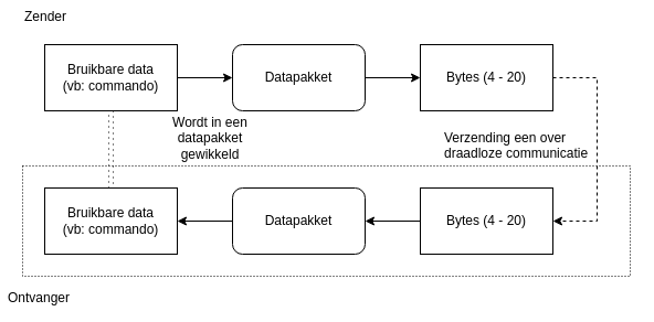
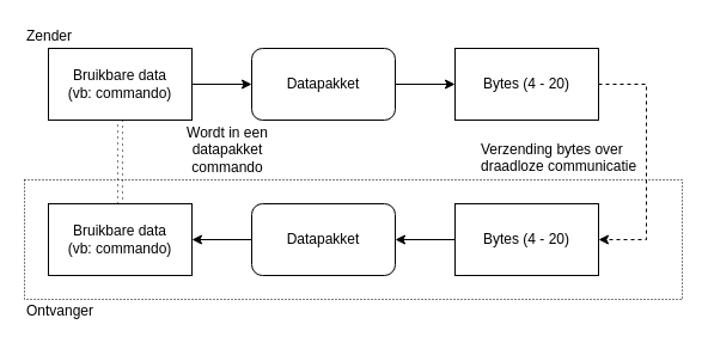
- <mxCell id="18" value="Zender" style="text;html=1;resizable=0;points=[];autosize=1;align=left;verticalAlign=top;spacingTop=-4;" vertex="1" parent="1"><mxGeometry x="20" y="5" width="50" height="20" as="geometry" /></mxCell>
+ <mxCell id="18" value="Zender" style="text;html=1;resizable=0;points=[];autosize=1;align=left;verticalAlign=top;spacingTop=-4;" vertex="1" parent="1"><mxGeometry x="20" y="20" width="50" height="20" as="geometry" /></mxCell>
- <mxCell id="9" value="Wordt in een datapakket gewikkeld" style="text;html=1;strokeColor=none;fillColor=none;align=center;verticalAlign=middle;whiteSpace=wrap;rounded=0;" vertex="1" parent="1"><mxGeometry x="140" y="115" width="100" height="20" as="geometry" /></mxCell>
+ <mxCell id="9" value="Wordt in een datapakket commando" style="text;html=1;strokeColor=none;fillColor=none;align=center;verticalAlign=middle;whiteSpace=wrap;rounded=0;" vertex="1" parent="1"><mxGeometry x="140" y="115" width="100" height="20" as="geometry" /></mxCell>
- <mxCell id="10" value="Verzending een over &lt;br&gt;draadloze communicatie&lt;br&gt;&lt;br&gt;" style="text;html=1;resizable=0;points=[];autosize=1;align=left;verticalAlign=top;spacingTop=-4;" vertex="1" parent="1"><mxGeometry x="400" y="115" width="150" height="40" as="geometry" /></mxCell>
+ <mxCell id="10" value="Verzending bytes over &lt;br&gt;draadloze communicatie&lt;br&gt;&lt;br&gt;" style="text;html=1;resizable=0;points=[];autosize=1;align=left;verticalAlign=top;spacingTop=-4;" vertex="1" parent="1"><mxGeometry x="400" y="115" width="150" height="40" as="geometry" /></mxCell>
- <mxCell id="17" value="Ontvanger" style="text;html=1;resizable=0;points=[];autosize=1;align=left;verticalAlign=top;spacingTop=-4;" vertex="1" parent="1"><mxGeometry x="5" y="260" width="70" height="20" as="geometry" /></mxCell>
+ <mxCell id="17" value="Ontvanger" style="text;html=1;resizable=0;points=[];autosize=1;align=left;verticalAlign=top;spacingTop=-4;" vertex="1" parent="1"><mxGeometry x="20" y="250" width="70" height="20" as="geometry" /></mxCell>
